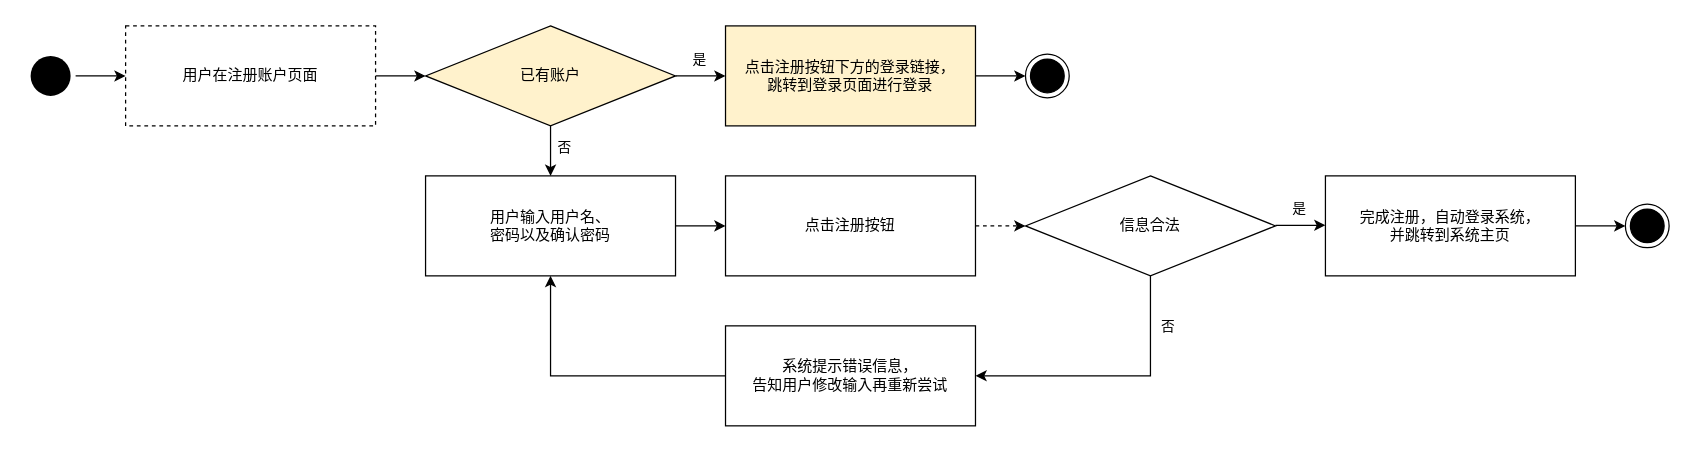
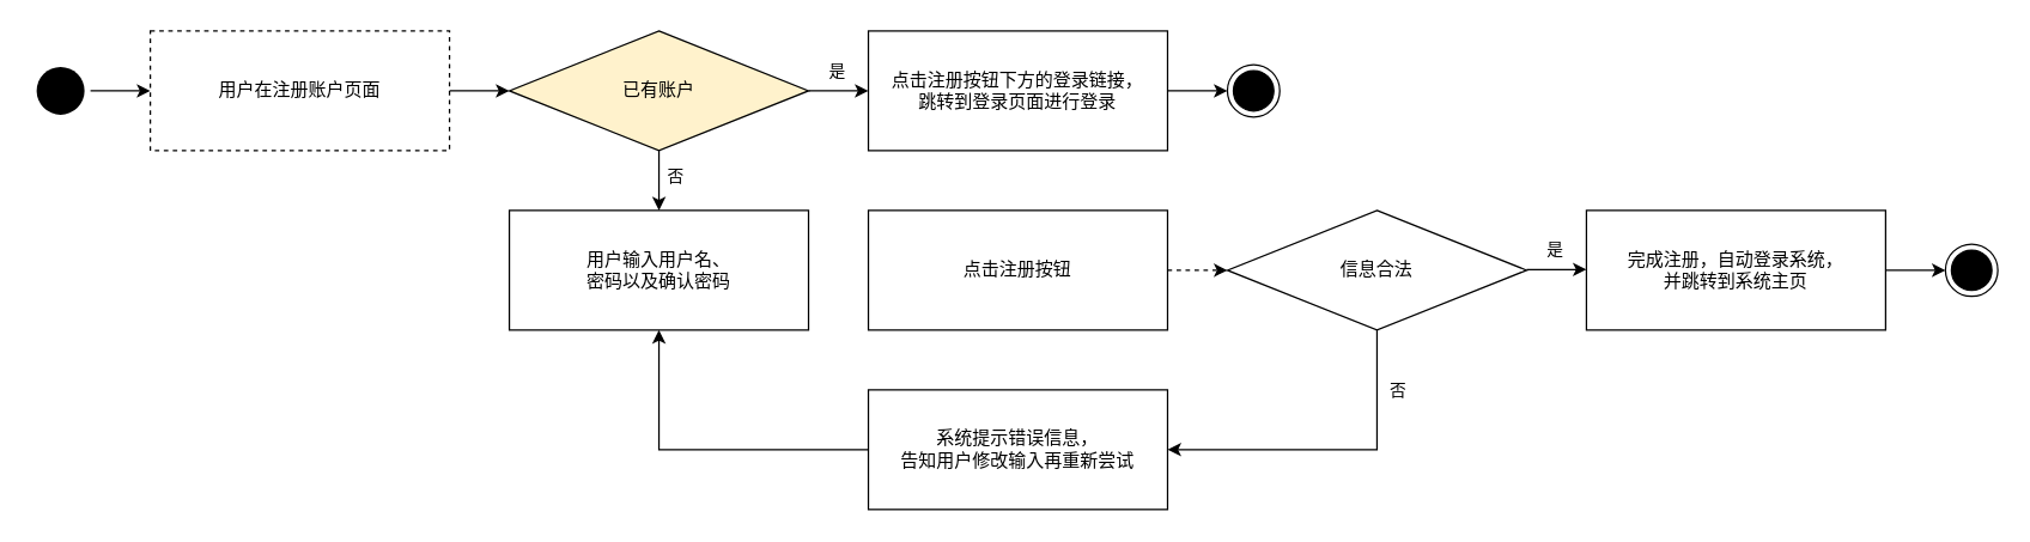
- <mxCell id="15" value="点击注册按钮下方的登录链接，&lt;br&gt;跳转到登录页面进行登录" style="rounded=0;whiteSpace=wrap;html=1;fontSize=12;glass=0;strokeWidth=1;shadow=0;fillColor=#fff2cc;" parent="1" vertex="1"><mxGeometry x="580" y="20" width="200" height="80" as="geometry" /></mxCell>
+ <mxCell id="15" value="点击注册按钮下方的登录链接，&lt;br&gt;跳转到登录页面进行登录" style="rounded=0;whiteSpace=wrap;html=1;fontSize=12;glass=0;strokeWidth=1;shadow=0;" parent="1" vertex="1"><mxGeometry x="580" y="20" width="200" height="80" as="geometry" /></mxCell>
- <mxCell id="4" value="" style="edgeStyle=orthogonalEdgeStyle;rounded=0;orthogonalLoop=1;jettySize=auto;html=1;" edge="1" parent="1" source="5" target="27"><mxGeometry relative="1" as="geometry" /></mxCell>
